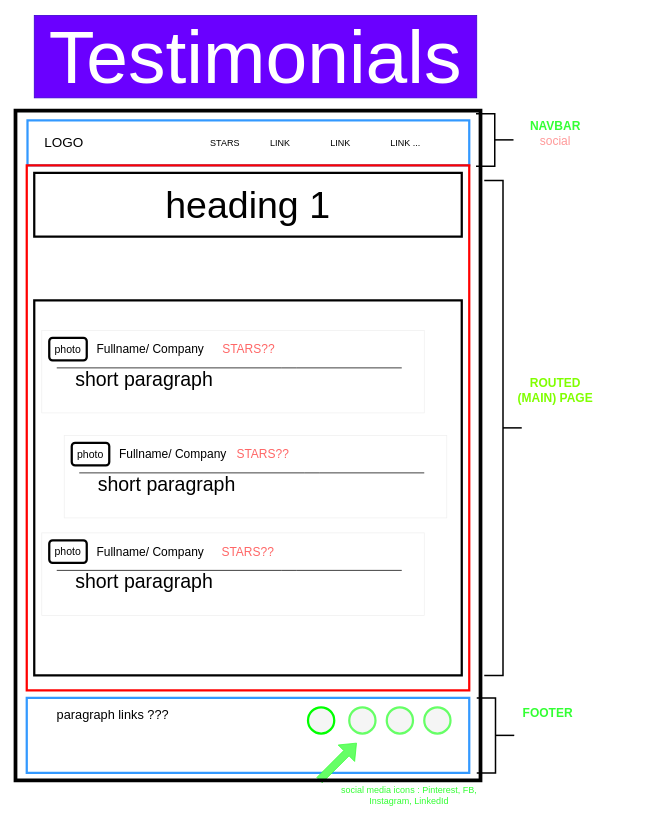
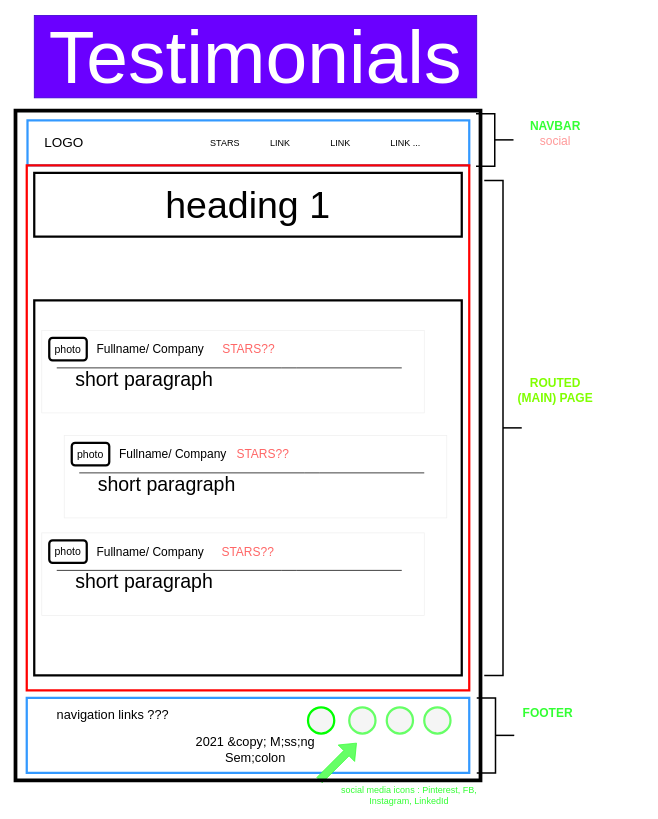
- <mxCell id="22" value="&lt;font style=&quot;font-size: 17px&quot;&gt;paragraph links ???&lt;/font&gt;" style="text;html=1;strokeColor=none;fillColor=none;align=center;verticalAlign=middle;whiteSpace=wrap;rounded=0;" parent="1" vertex="1"><mxGeometry x="55" y="942.5" width="190" height="20" as="geometry" /></mxCell>
+ <mxCell id="22" value="&lt;font style=&quot;font-size: 17px&quot;&gt;navigation links ???&lt;/font&gt;" style="text;html=1;strokeColor=none;fillColor=none;align=center;verticalAlign=middle;whiteSpace=wrap;rounded=0;" parent="1" vertex="1"><mxGeometry x="55" y="942.5" width="190" height="20" as="geometry" /></mxCell>
+ <mxCell id="19" value="&lt;font style=&quot;font-size: 17px&quot;&gt;2021 &amp;amp;copy; M;ss;ng Sem;colon&lt;/font&gt;" style="text;html=1;strokeColor=none;fillColor=none;align=center;verticalAlign=middle;whiteSpace=wrap;rounded=0;" parent="1" vertex="1"><mxGeometry x="245" y="990" width="190" height="20" as="geometry" /></mxCell>
